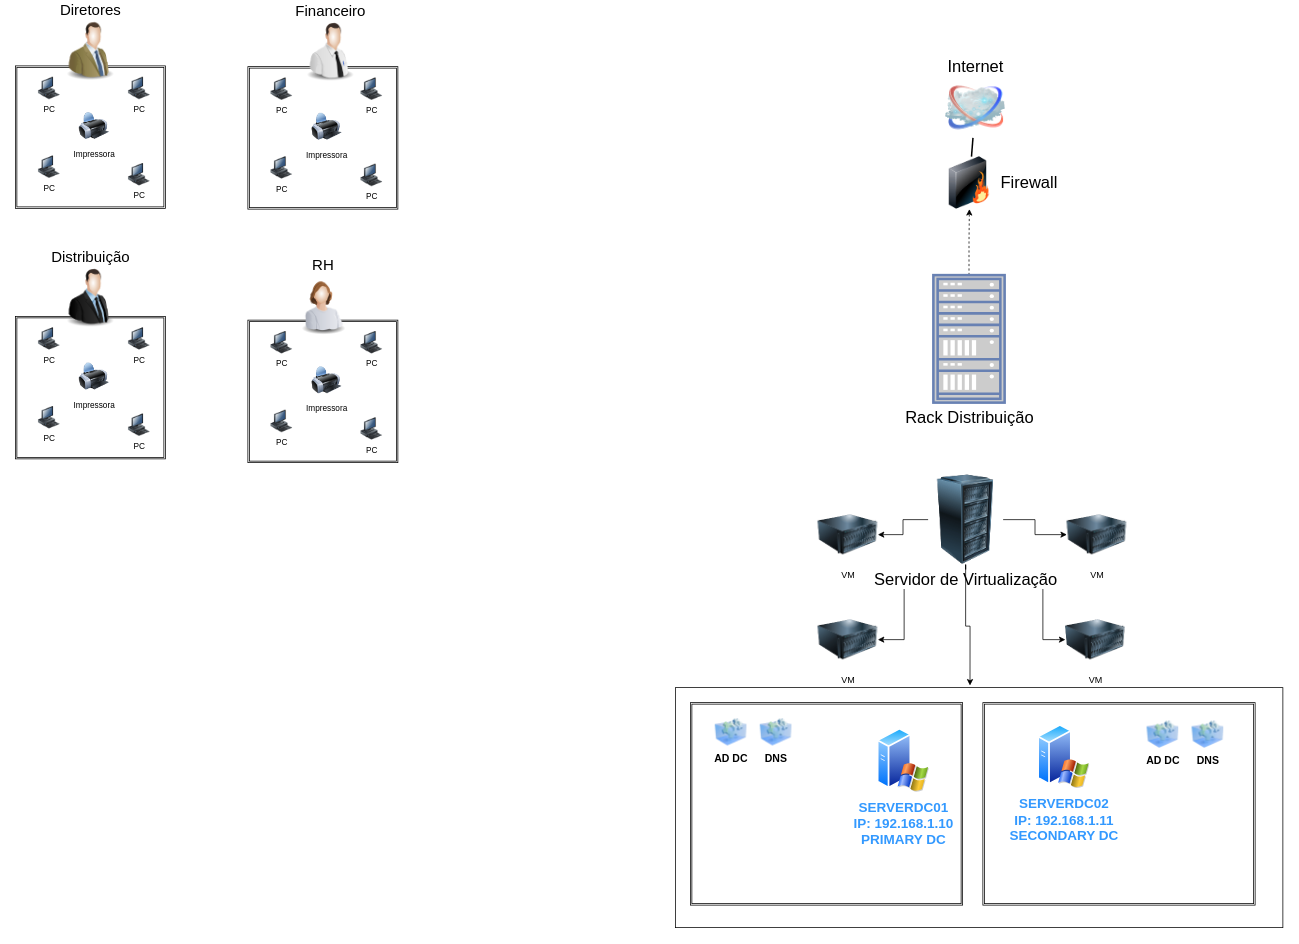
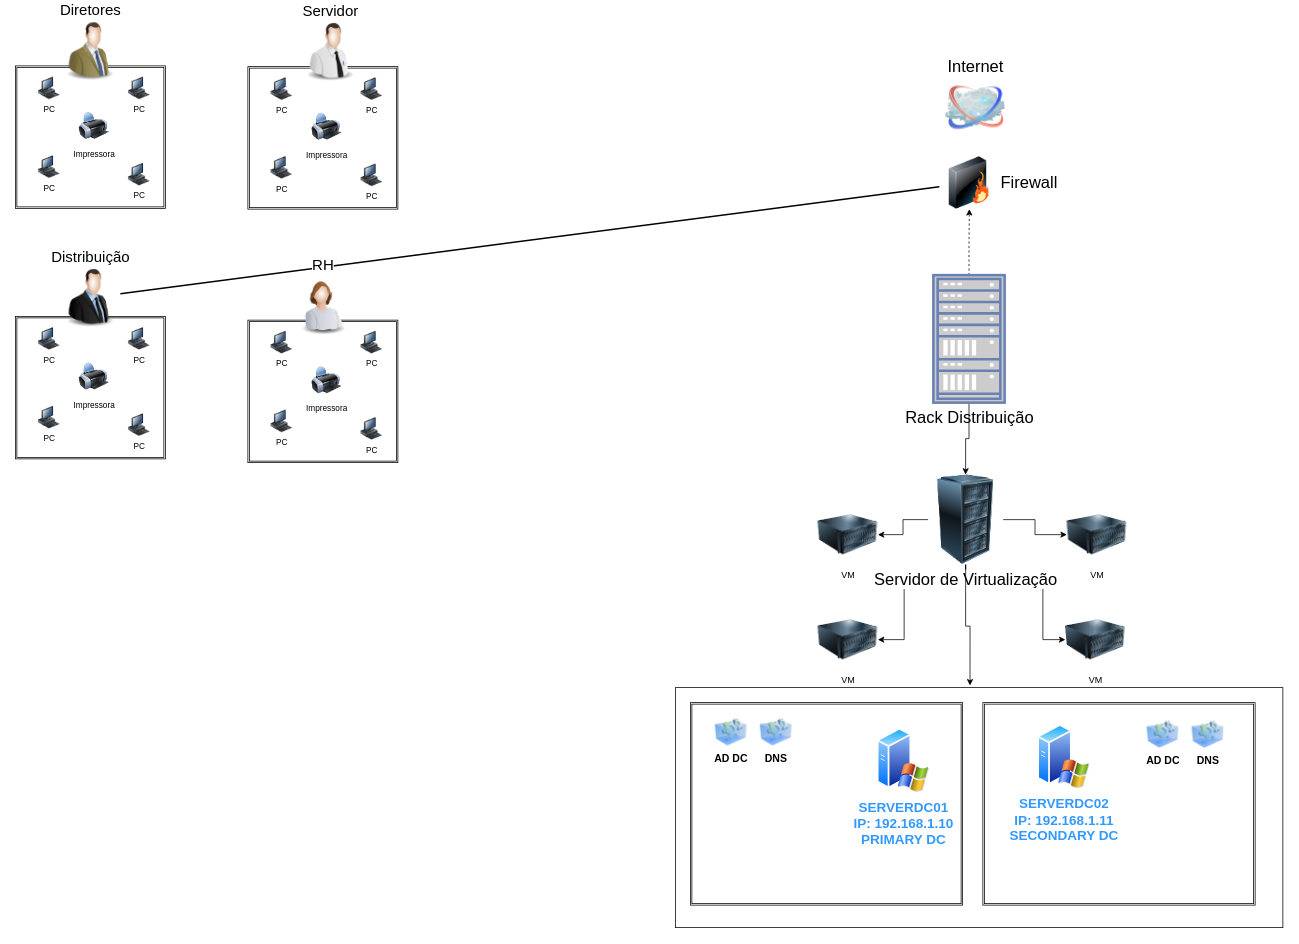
- <mxCell id="46" value="Financeiro" style="image;html=1;image=img/lib/clip_art/people/Tech_Man_128x128.png;fontSize=20;labelPosition=center;verticalLabelPosition=top;align=center;verticalAlign=bottom;" parent="1" vertex="1"><mxGeometry x="400" y="21" width="80" height="80" as="geometry" /></mxCell>
+ <mxCell id="46" value="Servidor" style="image;html=1;image=img/lib/clip_art/people/Tech_Man_128x128.png;fontSize=20;labelPosition=center;verticalLabelPosition=top;align=center;verticalAlign=bottom;" parent="1" vertex="1"><mxGeometry x="400" y="21" width="80" height="80" as="geometry" /></mxCell>
- <mxCell id="5" style="edgeStyle=none;rounded=0;html=1;labelBackgroundColor=none;endArrow=none;strokeWidth=2;fontFamily=Verdana;fontSize=22" parent="1" source="6" target="4" edge="1"><mxGeometry relative="1" as="geometry" /></mxCell>
+ <mxCell id="5" style="edgeStyle=none;rounded=0;html=1;labelBackgroundColor=none;endArrow=none;strokeWidth=2;fontFamily=Verdana;fontSize=22;" parent="1" source="6" target="44" edge="1"><mxGeometry relative="1" as="geometry" /></mxCell>
+ <mxCell id="52" style="edgeStyle=orthogonalEdgeStyle;rounded=0;orthogonalLoop=1;jettySize=auto;html=1;entryX=0.5;entryY=0;entryDx=0;entryDy=0;" parent="1" source="53" target="11" edge="1"><mxGeometry relative="1" as="geometry" /></mxCell>
